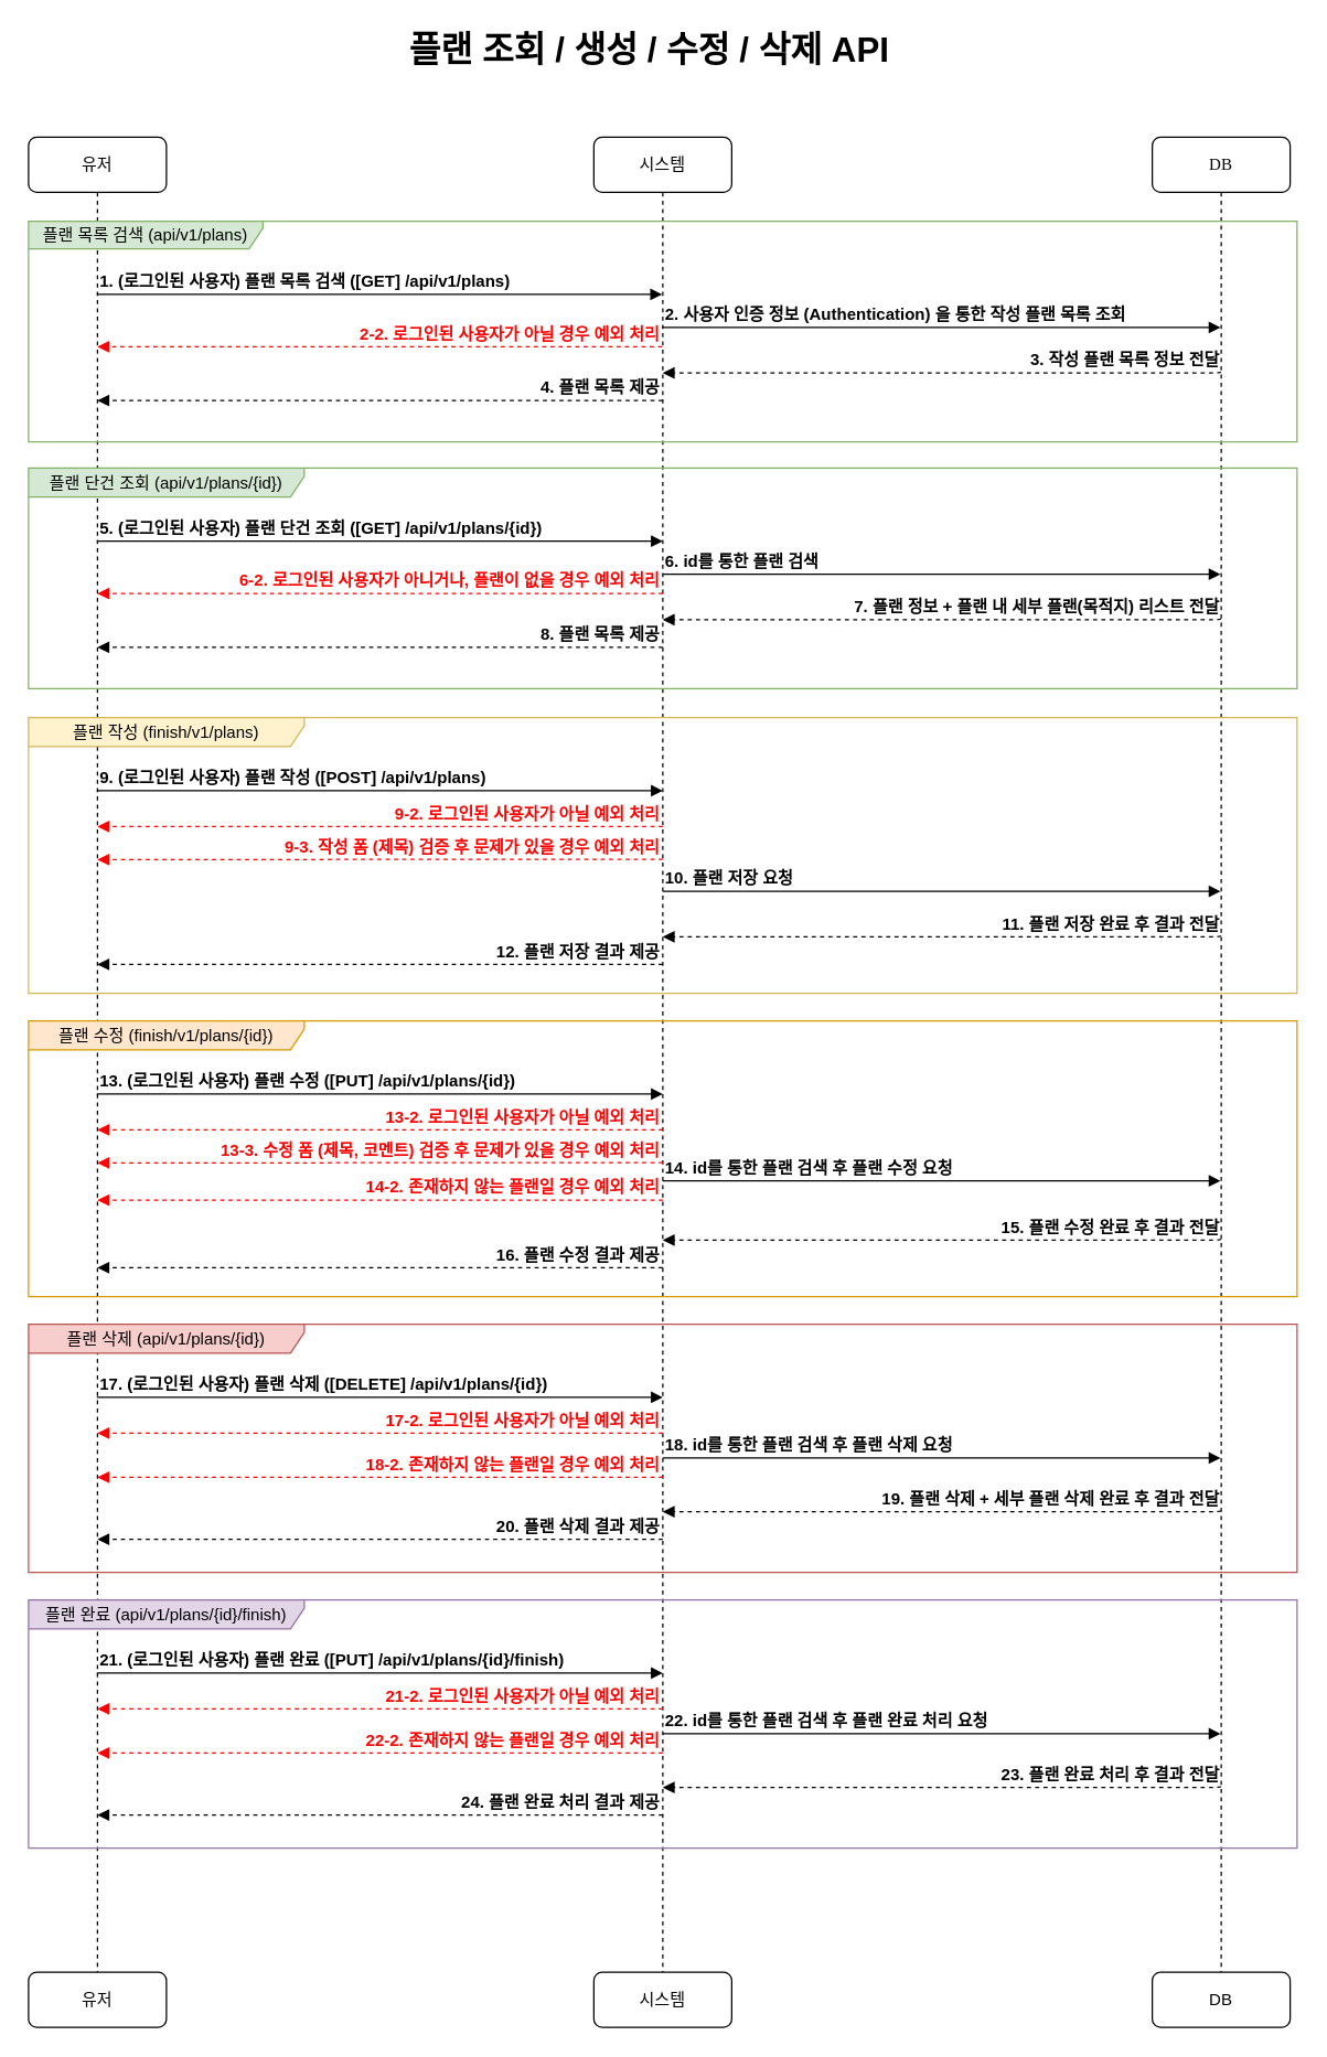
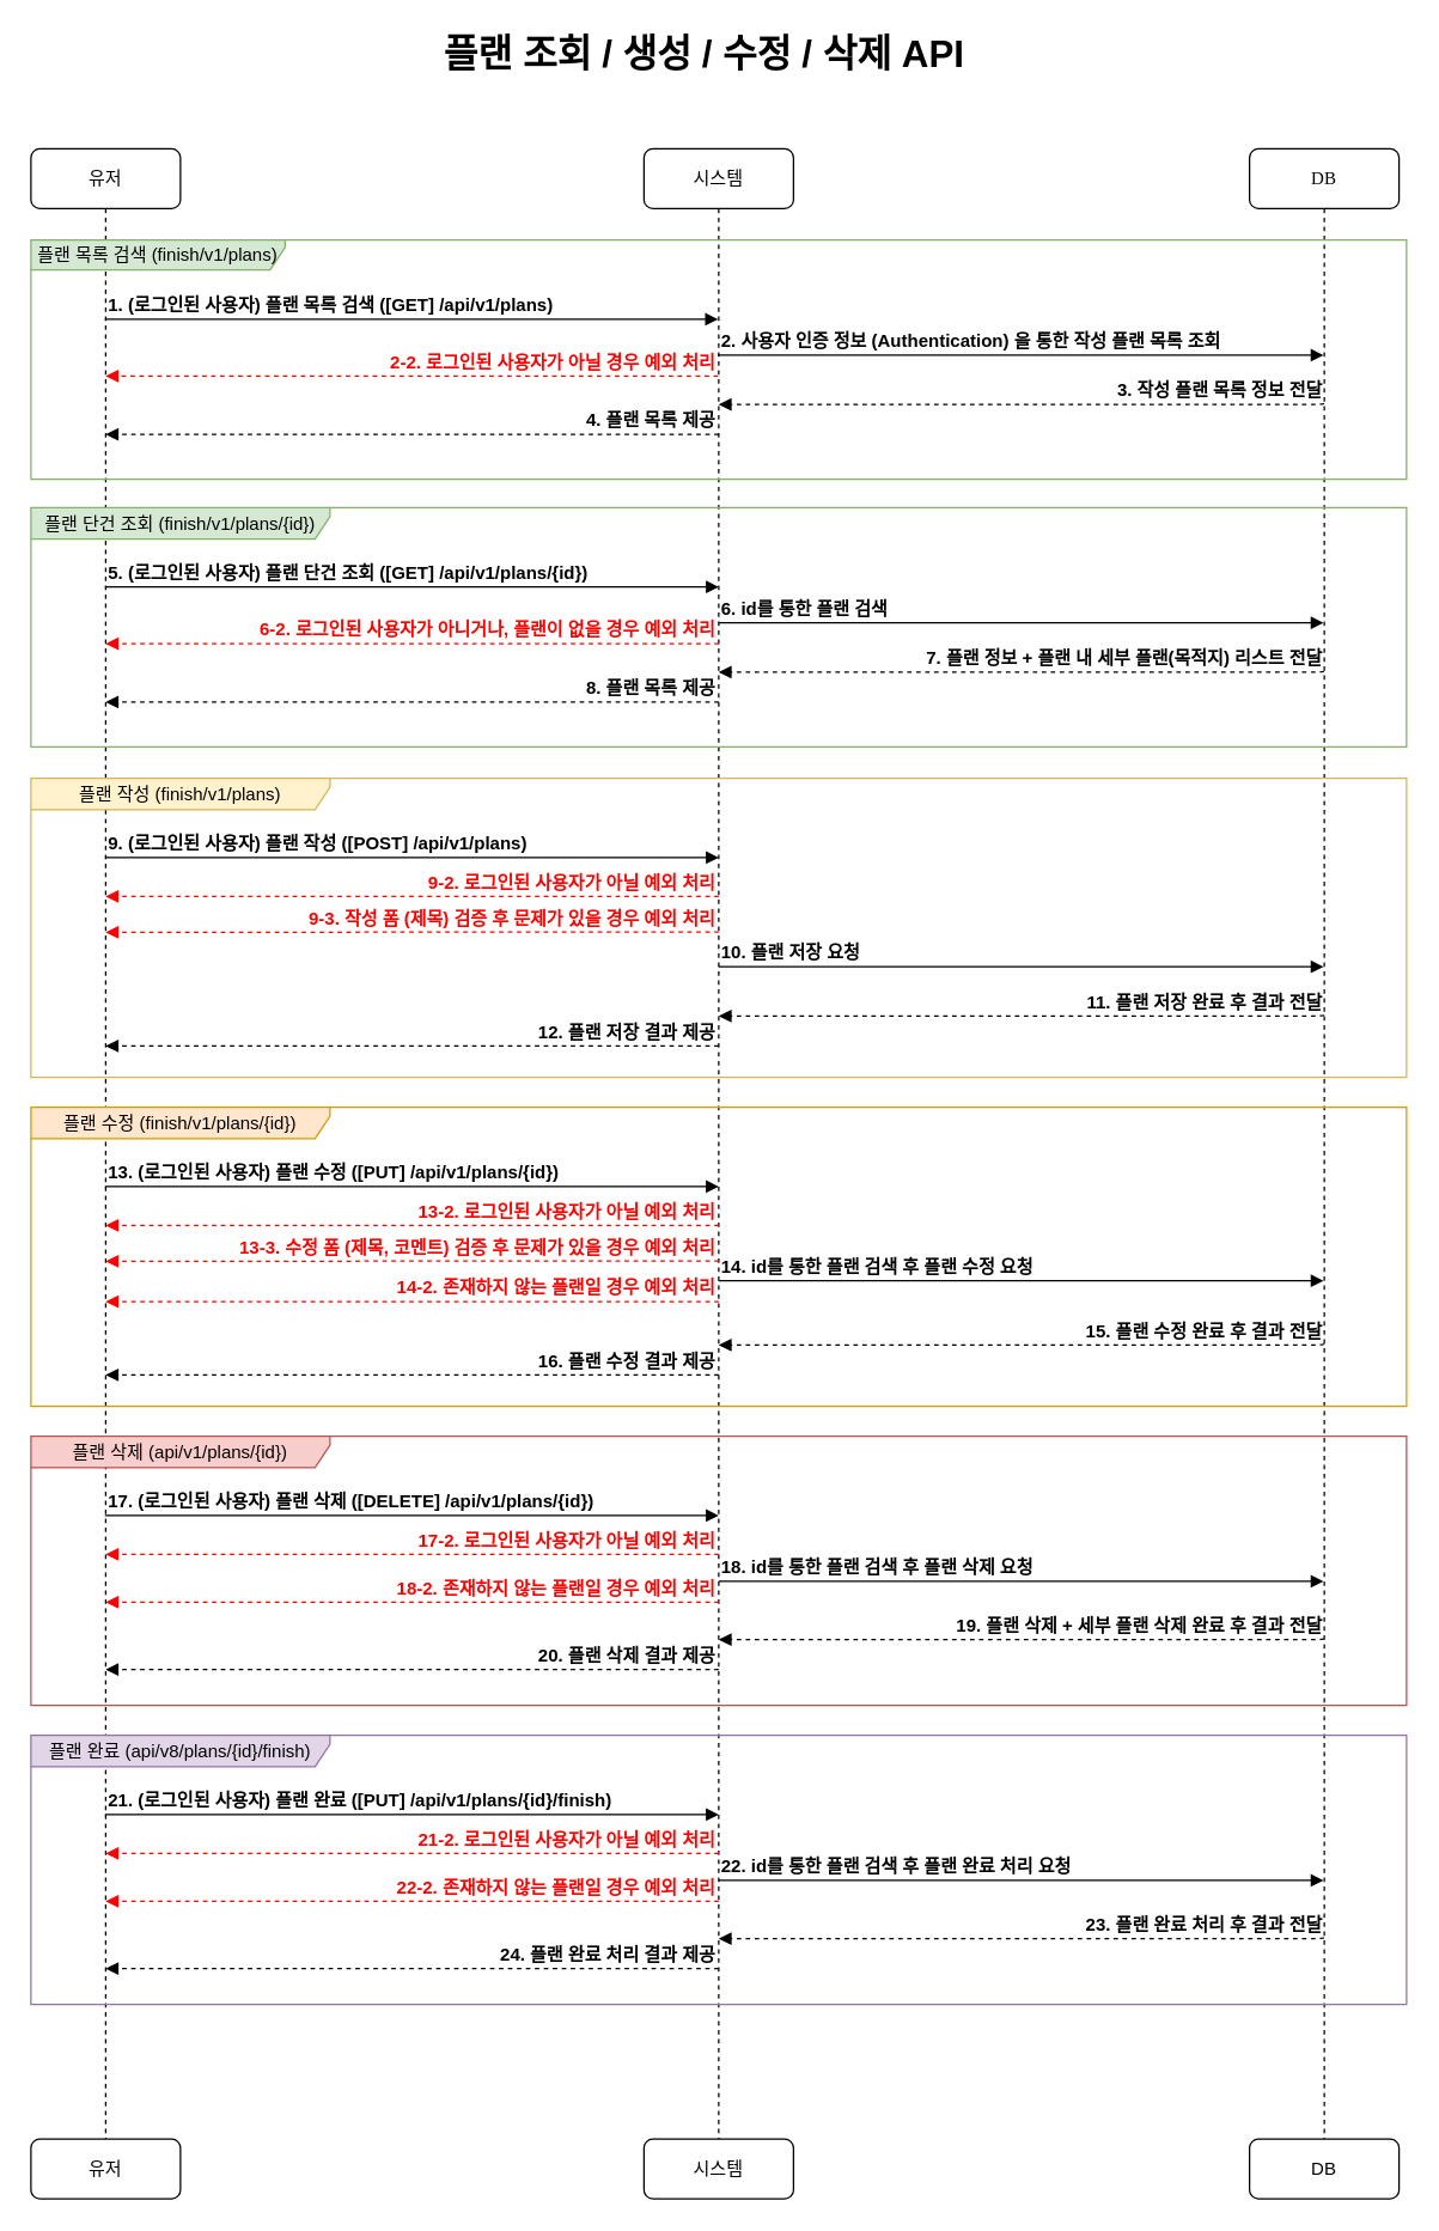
- <mxCell id="12" value="플랜 목록 검색 (api/v1/plans)" style="shape=umlFrame;whiteSpace=wrap;html=1;pointerEvents=0;width=170;height=20;fillColor=#d5e8d4;strokeColor=#82b366;" vertex="1" parent="1"><mxGeometry x="20" y="160" width="920" height="160" as="geometry" /></mxCell>
+ <mxCell id="12" value="플랜 목록 검색 (finish/v1/plans)" style="shape=umlFrame;whiteSpace=wrap;html=1;pointerEvents=0;width=170;height=20;fillColor=#d5e8d4;strokeColor=#82b366;" vertex="1" parent="1"><mxGeometry x="20" y="160" width="920" height="160" as="geometry" /></mxCell>
- <mxCell id="18" value="플랜 단건 조회 (api/v1/plans/{id})" style="shape=umlFrame;whiteSpace=wrap;html=1;pointerEvents=0;width=200;height=21;fillColor=#d5e8d4;strokeColor=#82b366;" vertex="1" parent="1"><mxGeometry x="20" y="339" width="920" height="160" as="geometry" /></mxCell>
+ <mxCell id="18" value="플랜 단건 조회 (finish/v1/plans/{id})" style="shape=umlFrame;whiteSpace=wrap;html=1;pointerEvents=0;width=200;height=21;fillColor=#d5e8d4;strokeColor=#82b366;" vertex="1" parent="1"><mxGeometry x="20" y="339" width="920" height="160" as="geometry" /></mxCell>
- <mxCell id="46" value="플랜 완료 (api/v1/plans/{id}/finish)" style="shape=umlFrame;whiteSpace=wrap;html=1;pointerEvents=0;width=200;height=21;fillColor=#e1d5e7;strokeColor=#9673a6;" vertex="1" parent="1"><mxGeometry x="20" y="1160" width="920" height="180" as="geometry" /></mxCell>
+ <mxCell id="46" value="플랜 완료 (api/v8/plans/{id}/finish)" style="shape=umlFrame;whiteSpace=wrap;html=1;pointerEvents=0;width=200;height=21;fillColor=#e1d5e7;strokeColor=#9673a6;" vertex="1" parent="1"><mxGeometry x="20" y="1160" width="920" height="180" as="geometry" /></mxCell>
